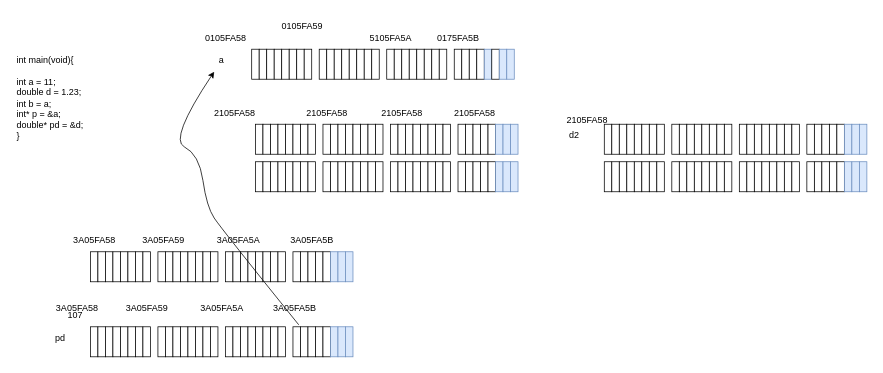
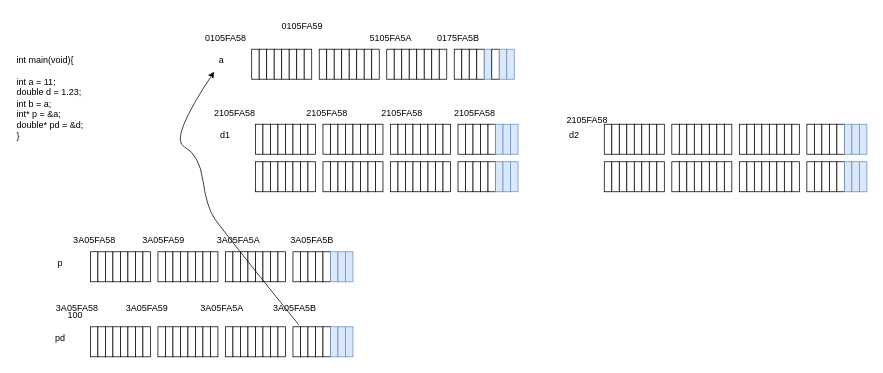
+ <mxCell id="68" value="d1" style="text;html=1;strokeColor=none;fillColor=none;align=center;verticalAlign=middle;whiteSpace=wrap;rounded=0;" parent="1" vertex="1"><mxGeometry x="270" y="165" width="60" height="30" as="geometry" /></mxCell>
+ <mxCell id="134" value="p" style="text;html=1;strokeColor=none;fillColor=none;align=center;verticalAlign=middle;whiteSpace=wrap;rounded=0;" parent="1" vertex="1"><mxGeometry x="50" y="335" width="60" height="30" as="geometry" /></mxCell>
- <mxCell id="167" value="107" style="text;html=1;strokeColor=none;fillColor=none;align=center;verticalAlign=middle;whiteSpace=wrap;rounded=0;" parent="1" vertex="1"><mxGeometry x="80" y="405" width="40" height="30" as="geometry" /></mxCell>
+ <mxCell id="167" value="100" style="text;html=1;strokeColor=none;fillColor=none;align=center;verticalAlign=middle;whiteSpace=wrap;rounded=0;" parent="1" vertex="1"><mxGeometry x="80" y="405" width="40" height="30" as="geometry" /></mxCell>
